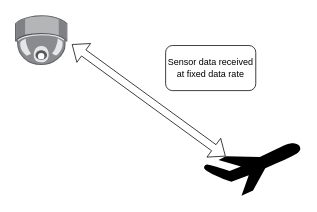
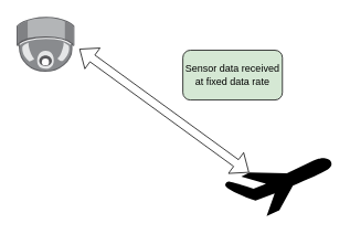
- <mxCell id="5" value="Sensor data received at fixed data rate" style="rounded=1;whiteSpace=wrap;html=1;" parent="1" vertex="1"><mxGeometry x="220" y="60" width="120" height="60" as="geometry" /></mxCell>
+ <mxCell id="5" value="Sensor data received at fixed data rate" style="rounded=1;whiteSpace=wrap;html=1;fillColor=#d5e8d4;" parent="1" vertex="1"><mxGeometry x="220" y="60" width="120" height="60" as="geometry" /></mxCell>
